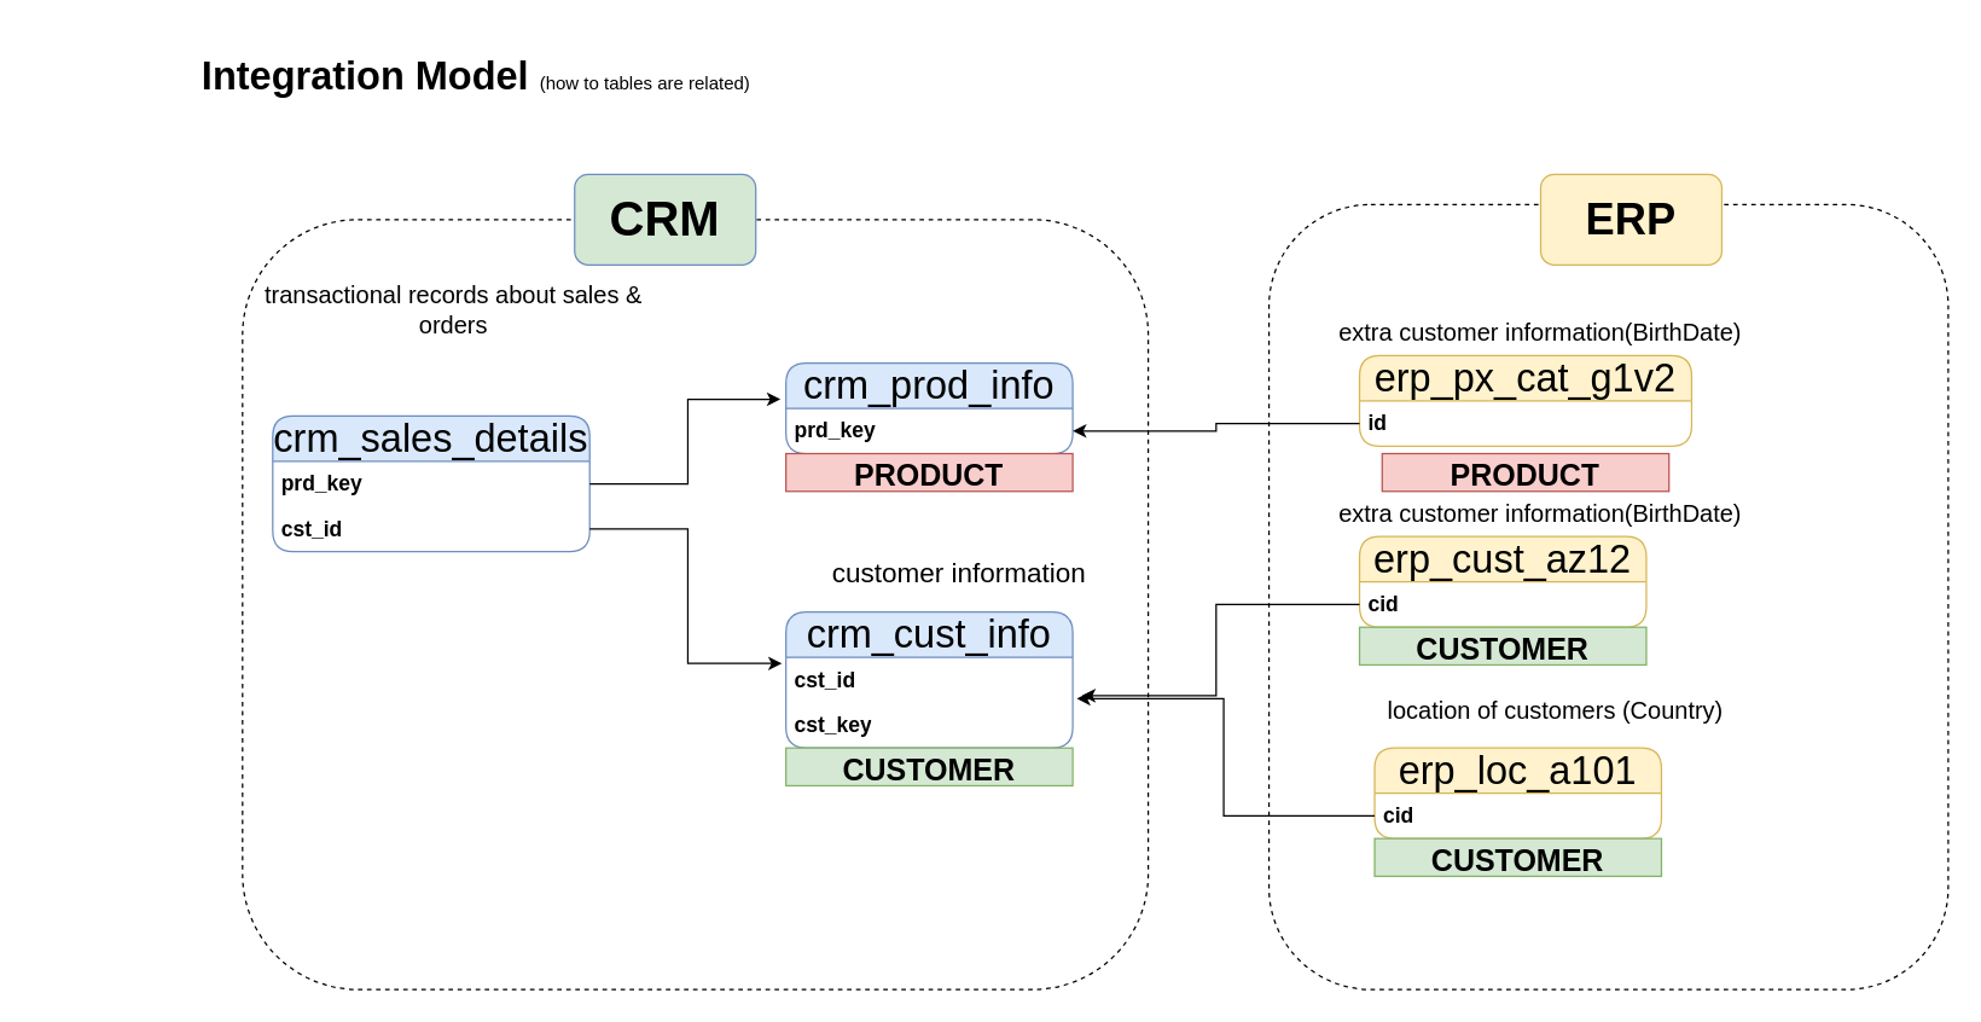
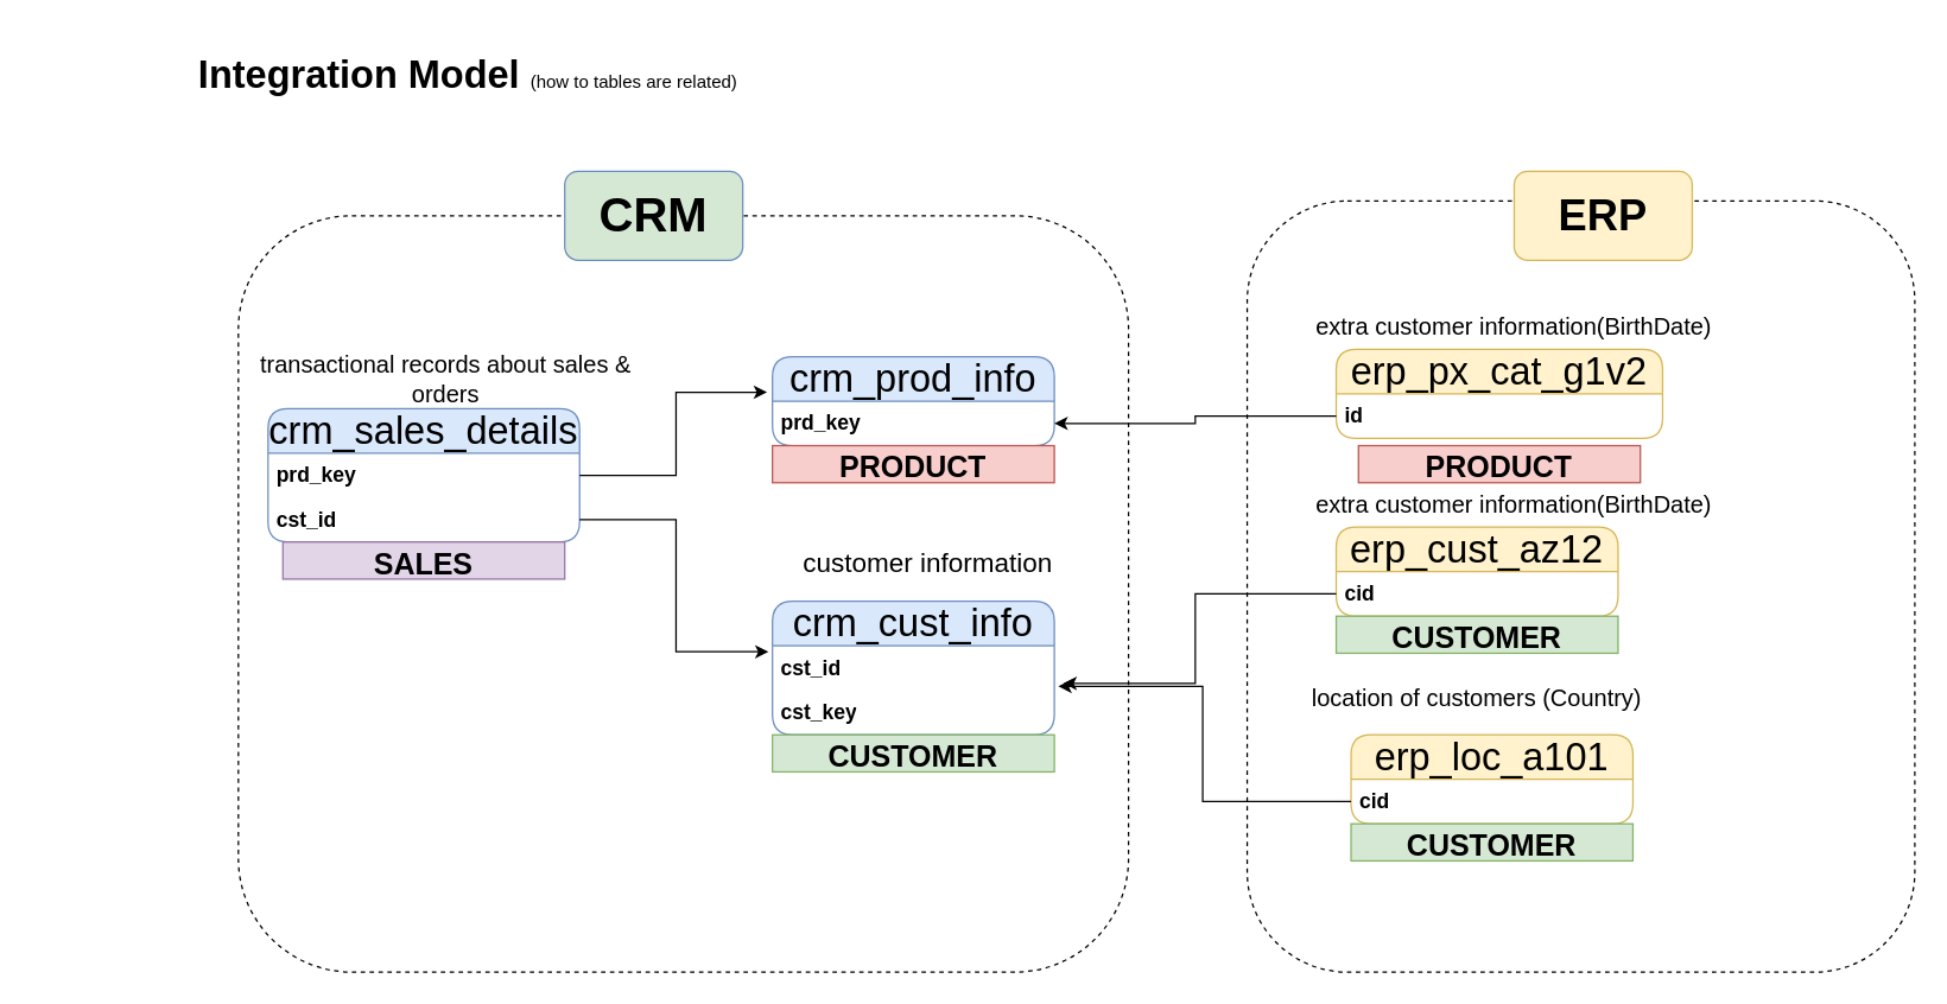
- <mxCell id="12" value="transactional records about sales &amp;amp; orders" style="text;html=1;align=center;verticalAlign=middle;whiteSpace=wrap;rounded=0;fontSize=16;" parent="1" vertex="1"><mxGeometry x="170" y="190" width="260" height="30" as="geometry" /></mxCell>
+ <mxCell id="12" value="transactional records about sales &amp;amp; orders" style="text;html=1;align=center;verticalAlign=middle;whiteSpace=wrap;rounded=0;fontSize=16;" parent="1" vertex="1"><mxGeometry x="170" y="240" width="260" height="30" as="geometry" /></mxCell>
+ <mxCell id="36" value="&lt;b&gt;SALES&lt;/b&gt;" style="text;html=1;strokeColor=#9673a6;fillColor=#e1d5e7;align=center;verticalAlign=middle;whiteSpace=wrap;overflow=hidden;fontSize=20;" vertex="1" parent="1"><mxGeometry x="190" y="365" width="190" height="25" as="geometry" /></mxCell>
- <mxCell id="6" value="customer information" style="text;html=1;align=center;verticalAlign=middle;whiteSpace=wrap;rounded=0;fontSize=18;" parent="1" vertex="1"><mxGeometry x="540" y="365" width="190" height="30" as="geometry" /></mxCell>
+ <mxCell id="6" value="customer information" style="text;html=1;align=center;verticalAlign=middle;whiteSpace=wrap;rounded=0;fontSize=18;" parent="1" vertex="1"><mxGeometry x="530" y="365" width="190" height="30" as="geometry" /></mxCell>
- <mxCell id="21" value="location of customers (Country)" style="text;html=1;align=center;verticalAlign=middle;whiteSpace=wrap;rounded=0;fontSize=16;" parent="1" vertex="1"><mxGeometry x="890" y="455" width="280" height="30" as="geometry" /></mxCell>
+ <mxCell id="21" value="location of customers (Country)" style="text;html=1;align=center;verticalAlign=middle;whiteSpace=wrap;rounded=0;fontSize=16;" parent="1" vertex="1"><mxGeometry x="855" y="455" width="280" height="30" as="geometry" /></mxCell>
